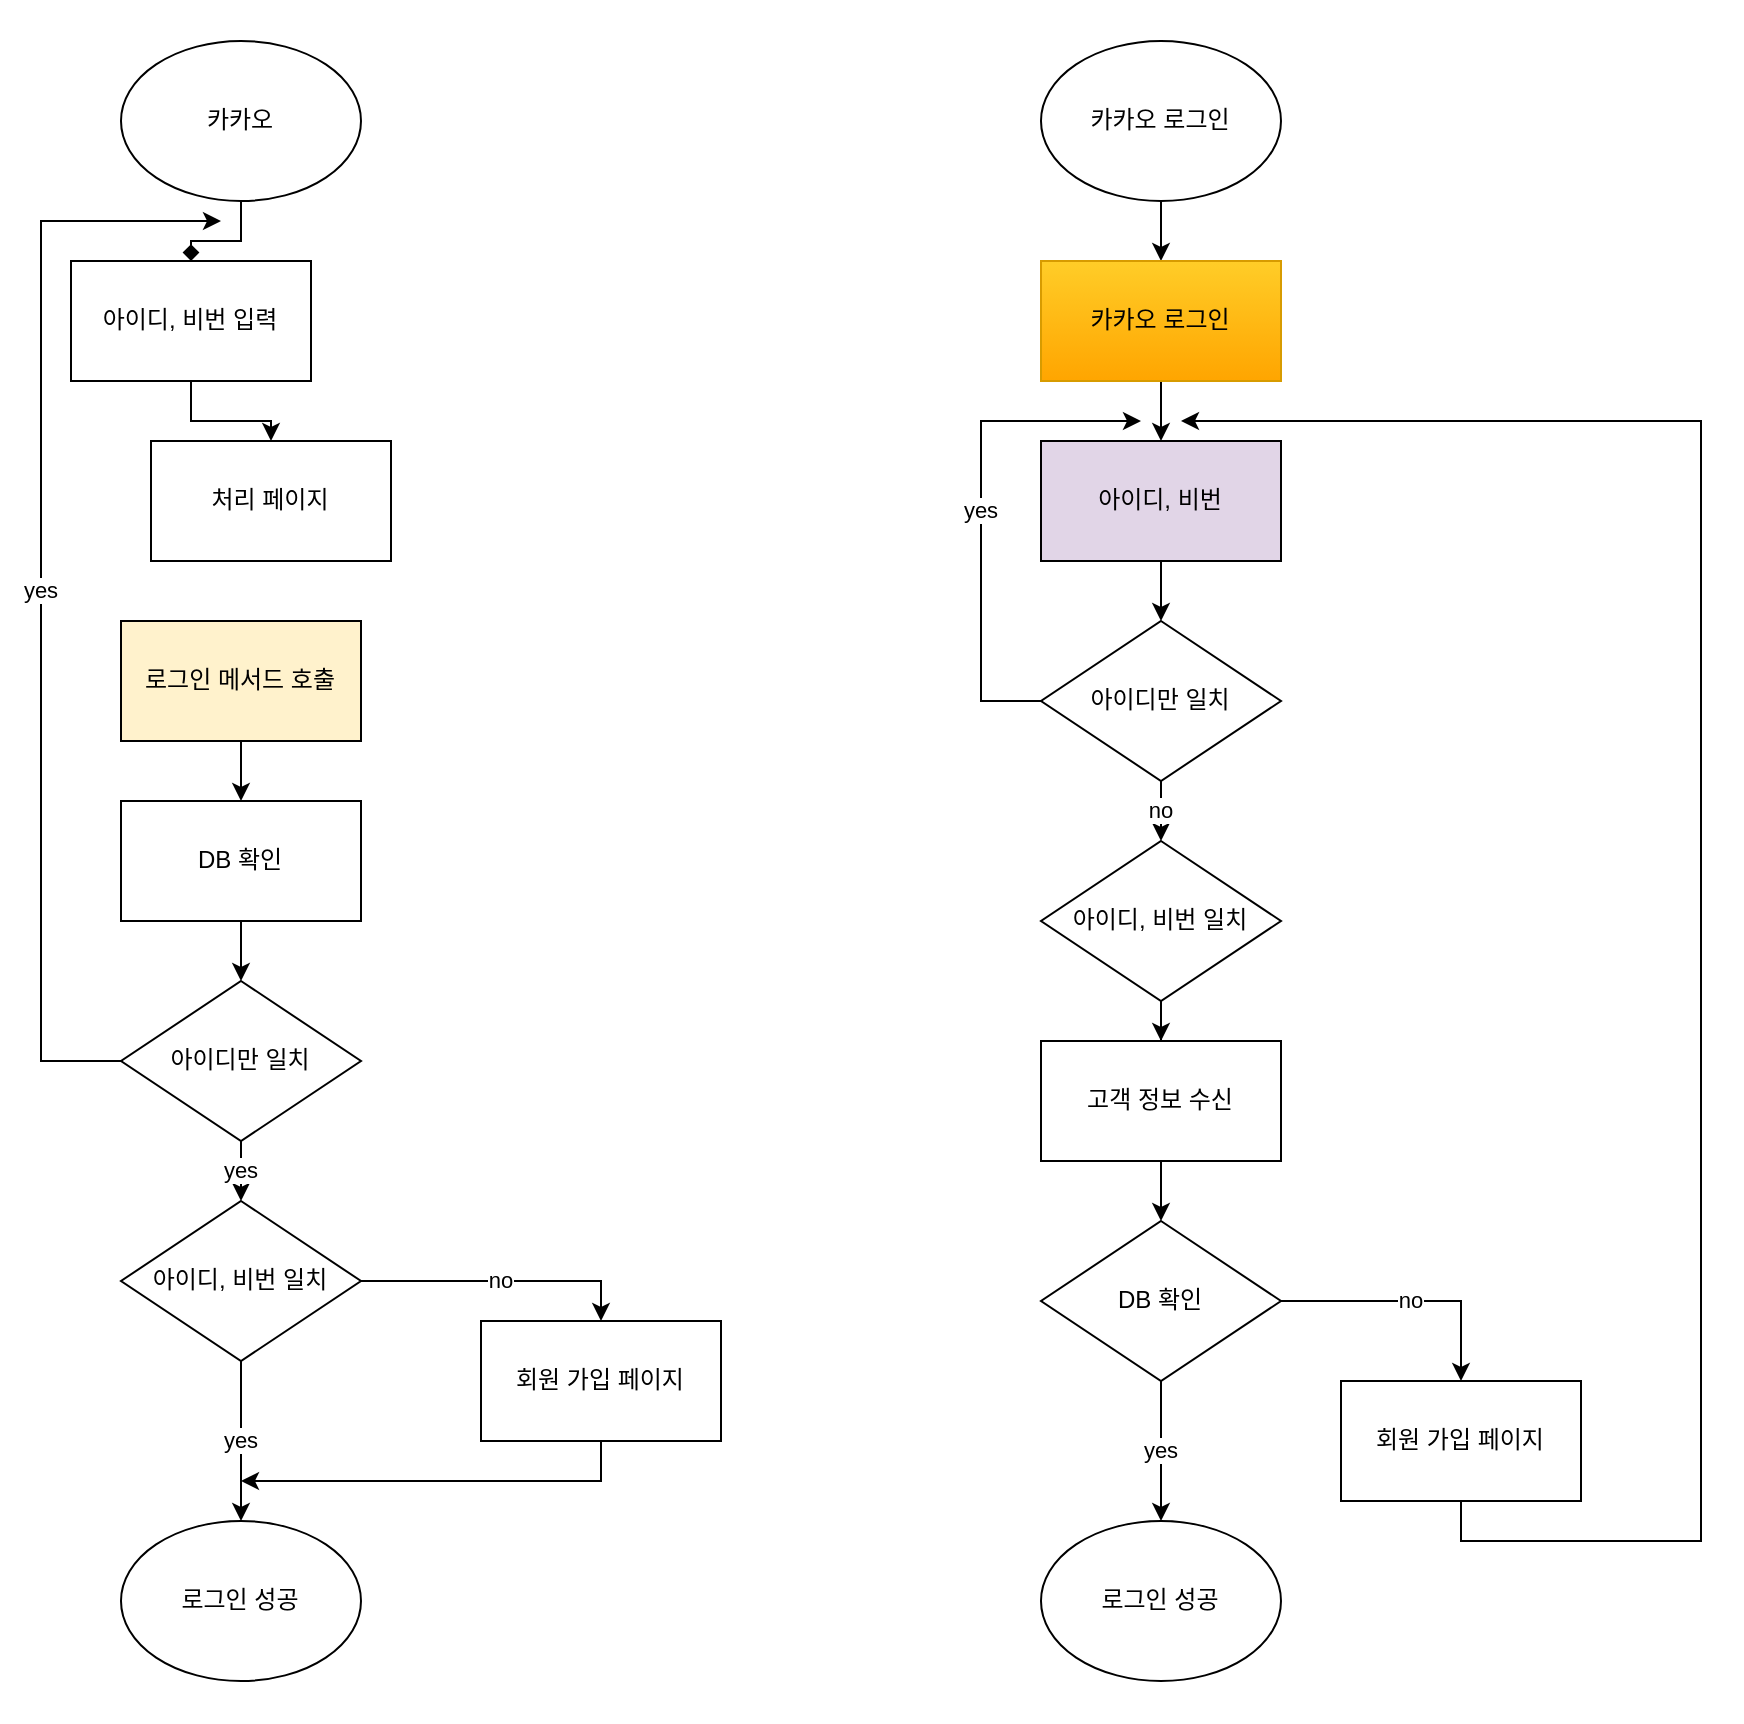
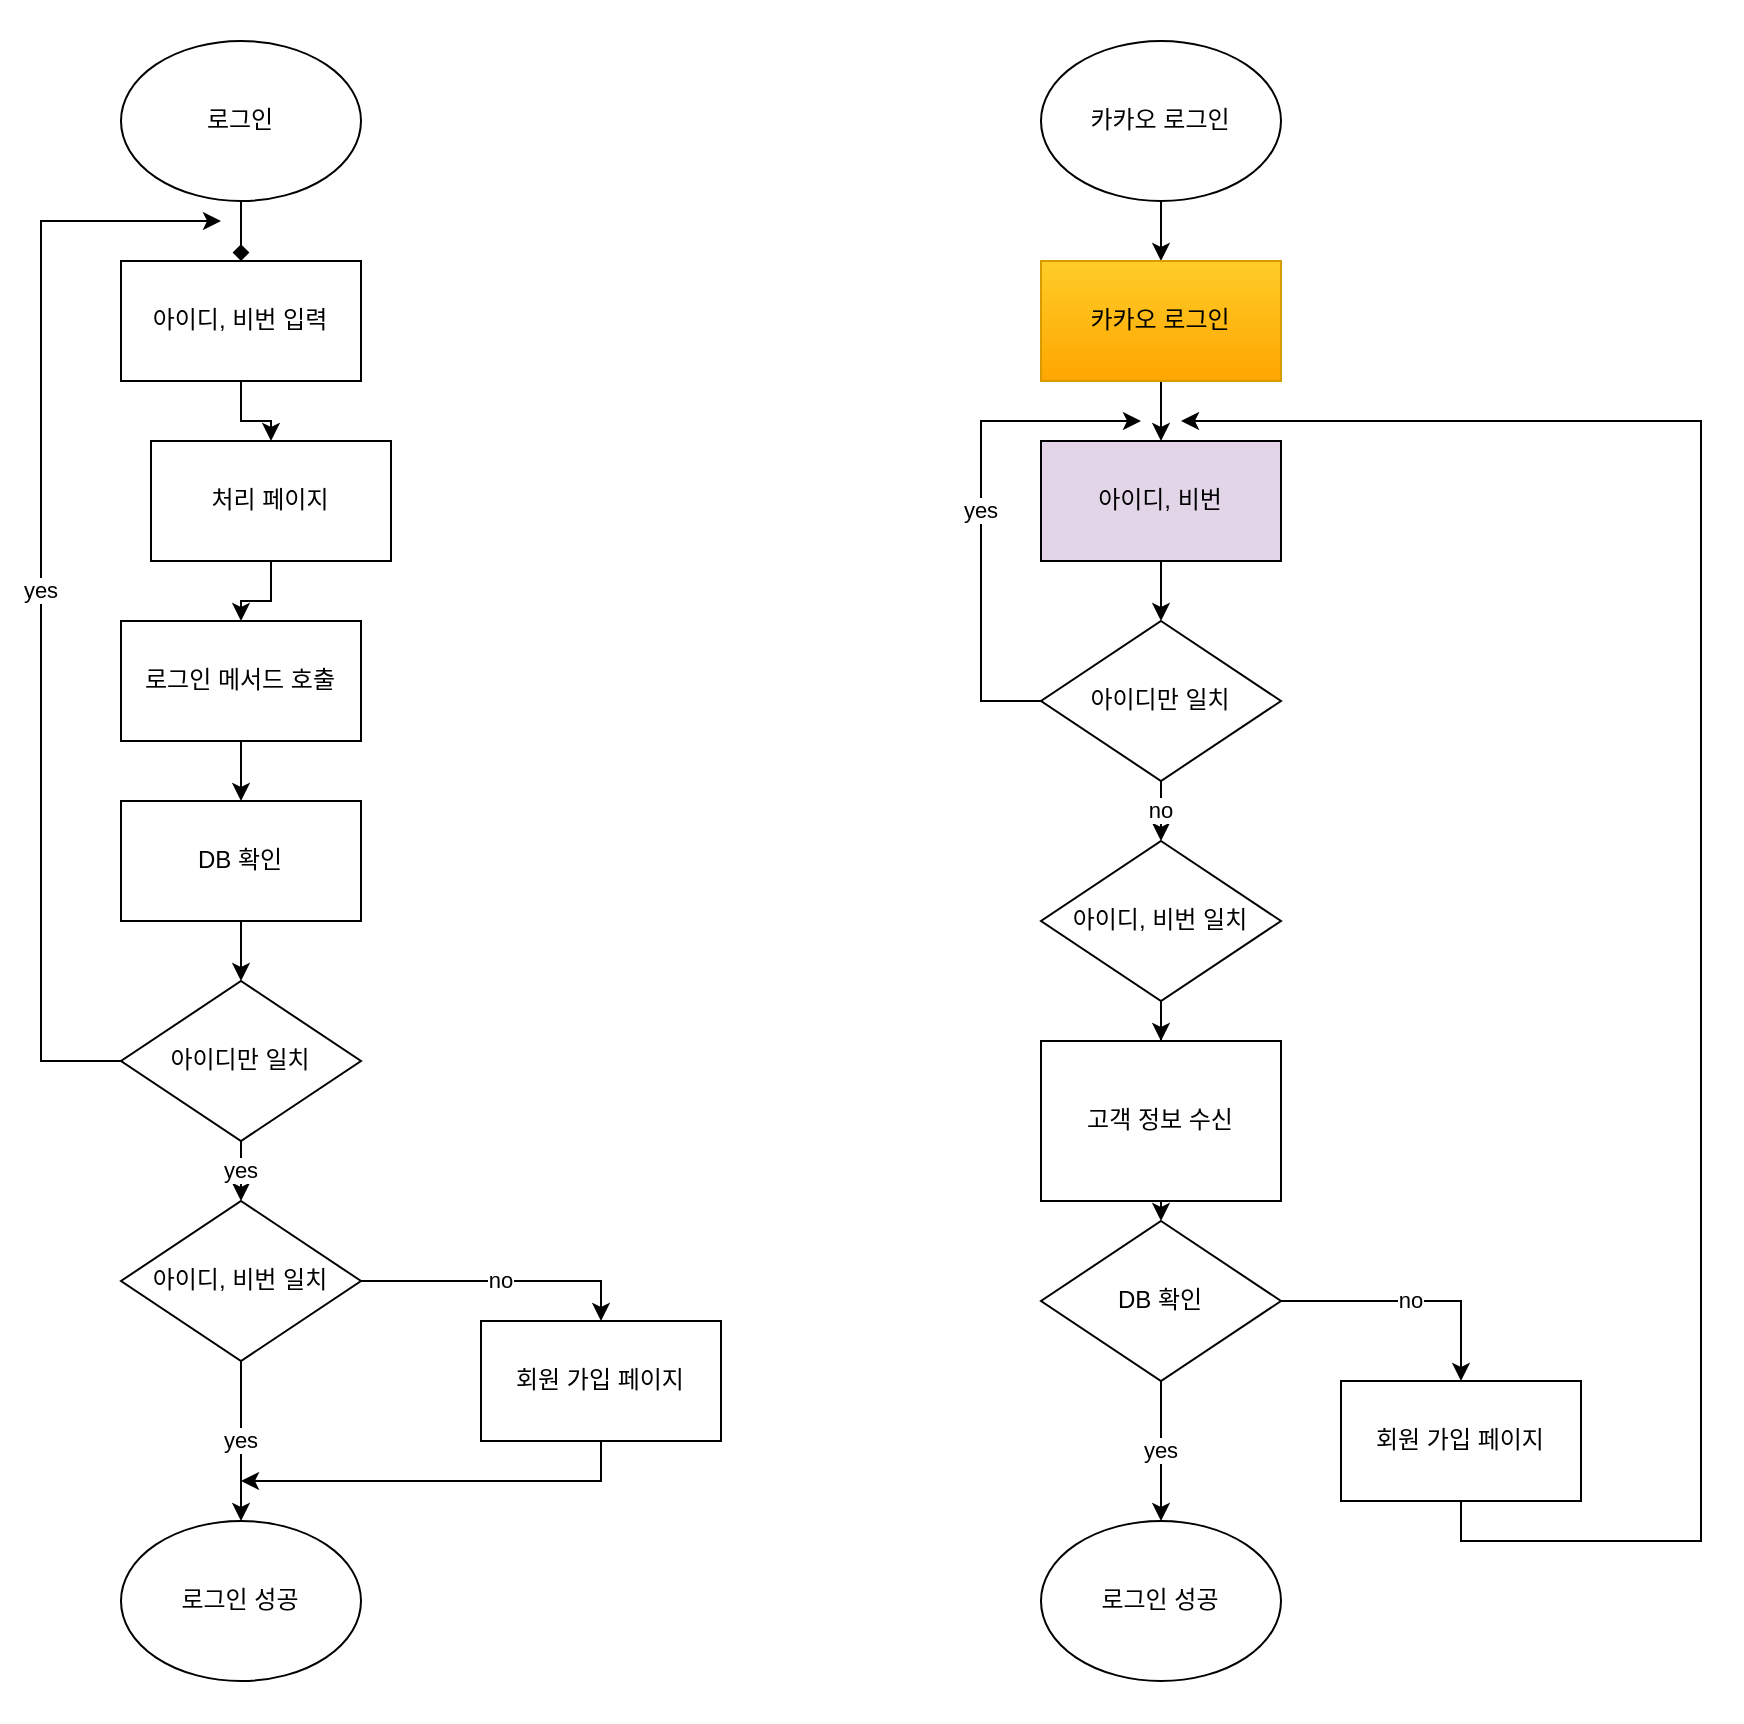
- <mxCell id="3" value="카카오" style="ellipse;whiteSpace=wrap;html=1;" vertex="1" parent="1"><mxGeometry x="60" y="20" width="120" height="80" as="geometry" /></mxCell>
+ <mxCell id="3" value="로그인" style="ellipse;whiteSpace=wrap;html=1;" vertex="1" parent="1"><mxGeometry x="60" y="20" width="120" height="80" as="geometry" /></mxCell>
- <mxCell id="5" value="아이디, 비번 입력" style="rounded=0;whiteSpace=wrap;html=1;" vertex="1" parent="1"><mxGeometry x="35" y="130" width="120" height="60" as="geometry" /></mxCell>
+ <mxCell id="5" value="아이디, 비번 입력" style="rounded=0;whiteSpace=wrap;html=1;" vertex="1" parent="1"><mxGeometry x="60" y="130" width="120" height="60" as="geometry" /></mxCell>
+ <mxCell id="6" value="" style="edgeStyle=orthogonalEdgeStyle;rounded=0;orthogonalLoop=1;jettySize=auto;html=1;" edge="1" parent="1" source="7" target="9"><mxGeometry relative="1" as="geometry" /></mxCell>
- <mxCell id="9" value="로그인 메서드 호출" style="rounded=0;whiteSpace=wrap;html=1;fillColor=#fff2cc;" vertex="1" parent="1"><mxGeometry x="60" y="310" width="120" height="60" as="geometry" /></mxCell>
+ <mxCell id="9" value="로그인 메서드 호출" style="rounded=0;whiteSpace=wrap;html=1;" vertex="1" parent="1"><mxGeometry x="60" y="310" width="120" height="60" as="geometry" /></mxCell>
- <mxCell id="33" value="고객 정보 수신" style="rounded=0;whiteSpace=wrap;html=1;" vertex="1" parent="1"><mxGeometry x="520" y="520" width="120" height="60" as="geometry" /></mxCell>
+ <mxCell id="33" value="고객 정보 수신" style="rounded=0;whiteSpace=wrap;html=1;" vertex="1" parent="1"><mxGeometry x="520" y="520" width="120" height="80" as="geometry" /></mxCell>
